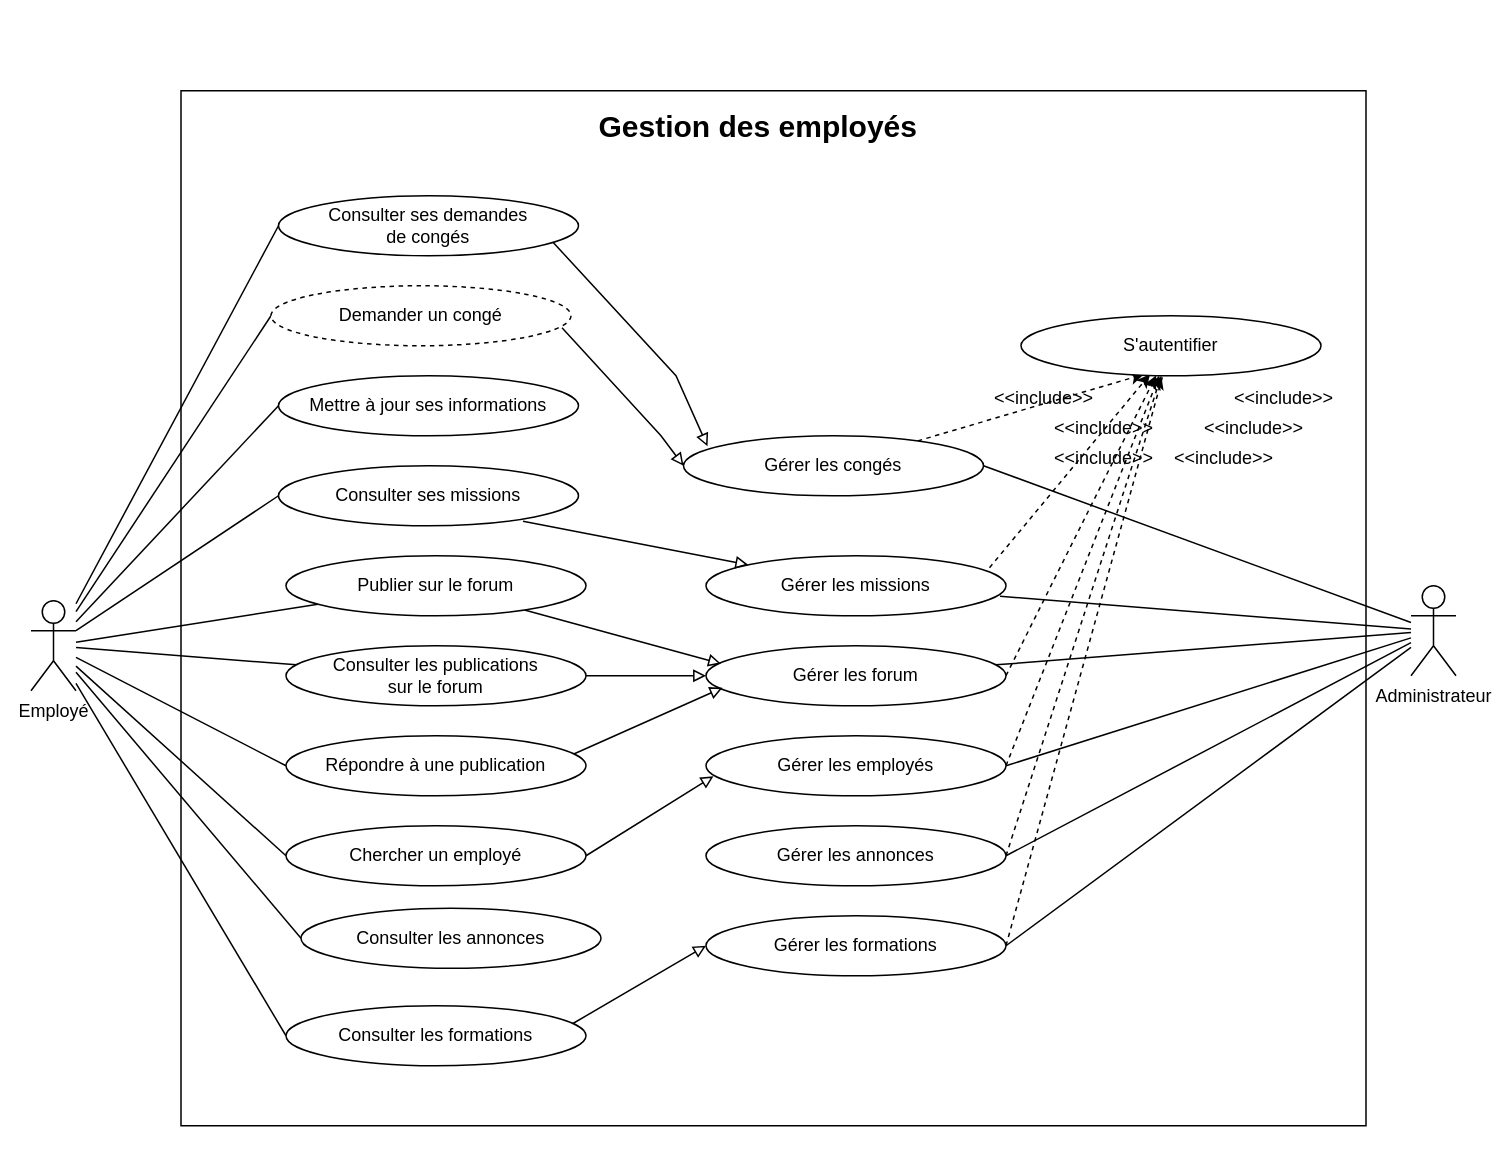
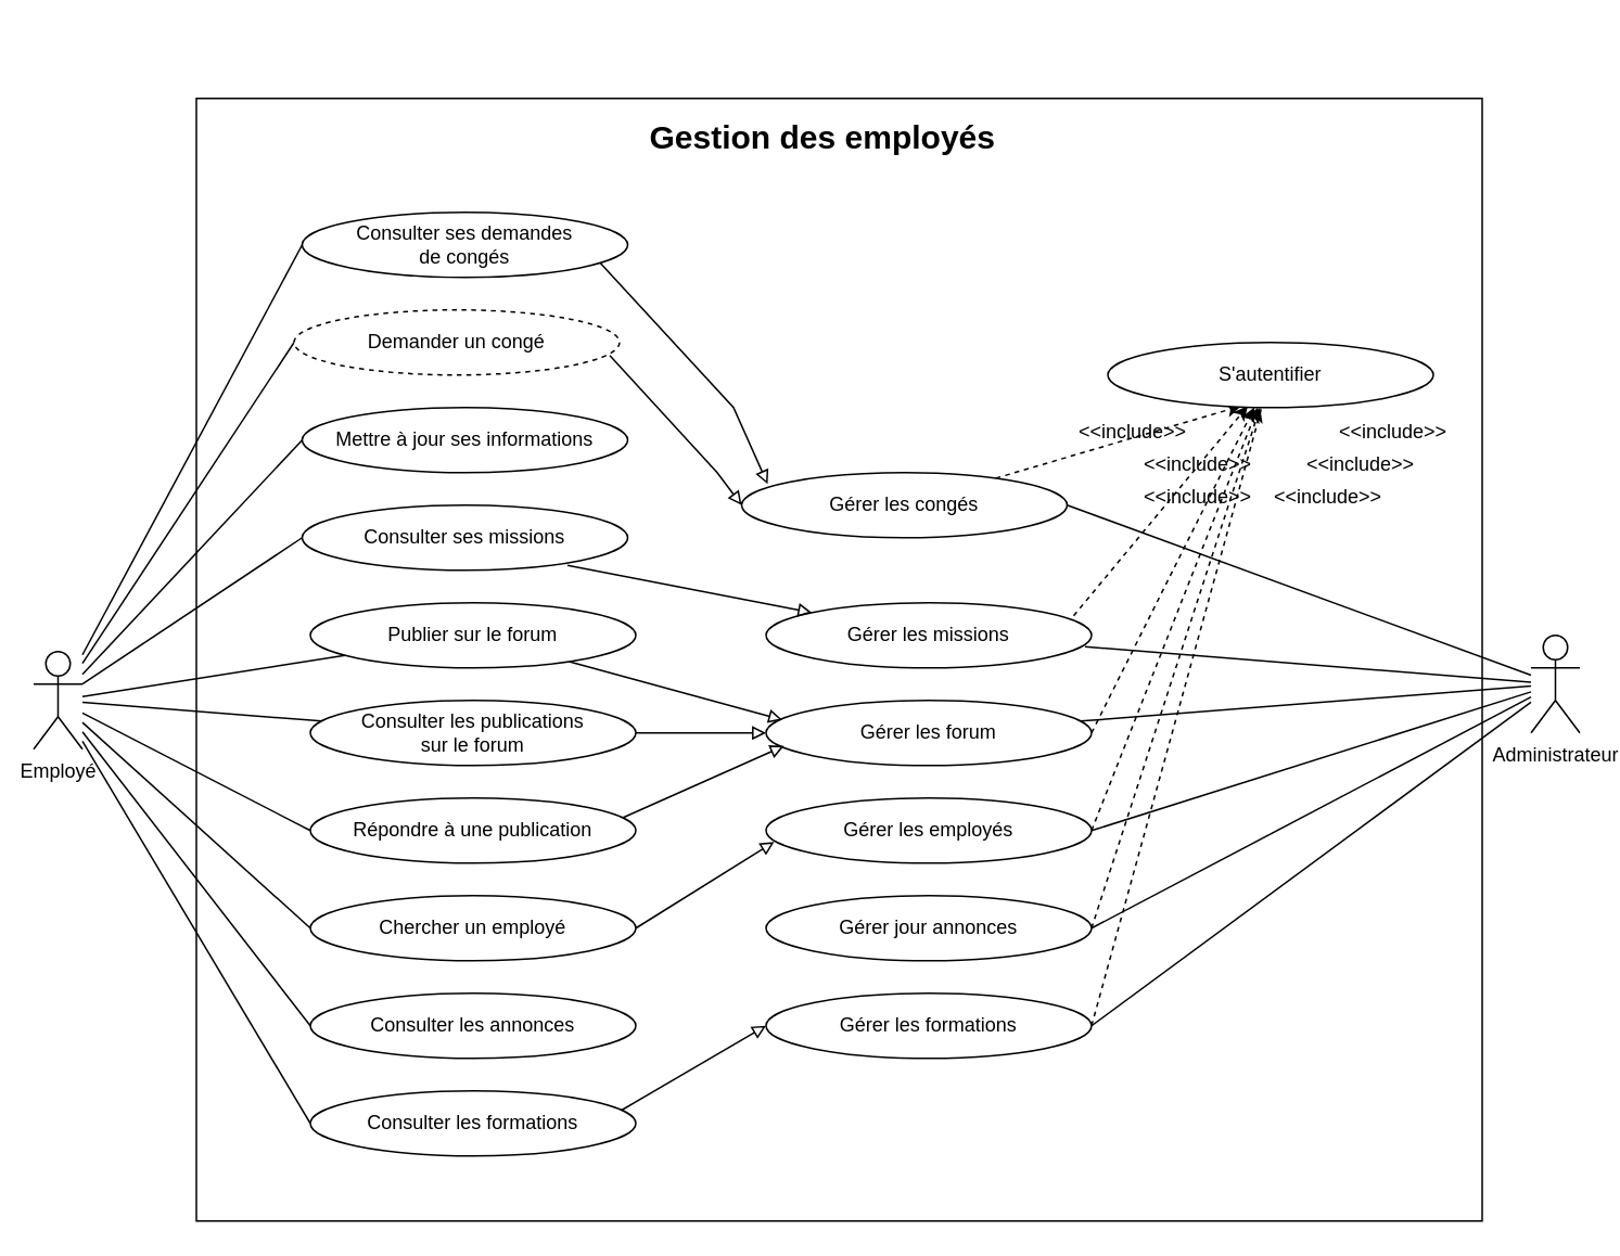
- <mxCell id="28" value="Gérer les&amp;nbsp;annonces" style="ellipse;whiteSpace=wrap;html=1;" vertex="1" parent="1"><mxGeometry x="470" y="550" width="200" height="40" as="geometry" /></mxCell>
+ <mxCell id="28" value="Gérer jour&amp;nbsp;annonces" style="ellipse;whiteSpace=wrap;html=1;" vertex="1" parent="1"><mxGeometry x="470" y="550" width="200" height="40" as="geometry" /></mxCell>
- <mxCell id="44" value="Consulter les&amp;nbsp;annonces" style="ellipse;whiteSpace=wrap;html=1;" vertex="1" parent="1"><mxGeometry x="200" y="605" width="200" height="40" as="geometry" /></mxCell>
+ <mxCell id="44" value="Consulter les&amp;nbsp;annonces" style="ellipse;whiteSpace=wrap;html=1;" vertex="1" parent="1"><mxGeometry x="190" y="610" width="200" height="40" as="geometry" /></mxCell>
